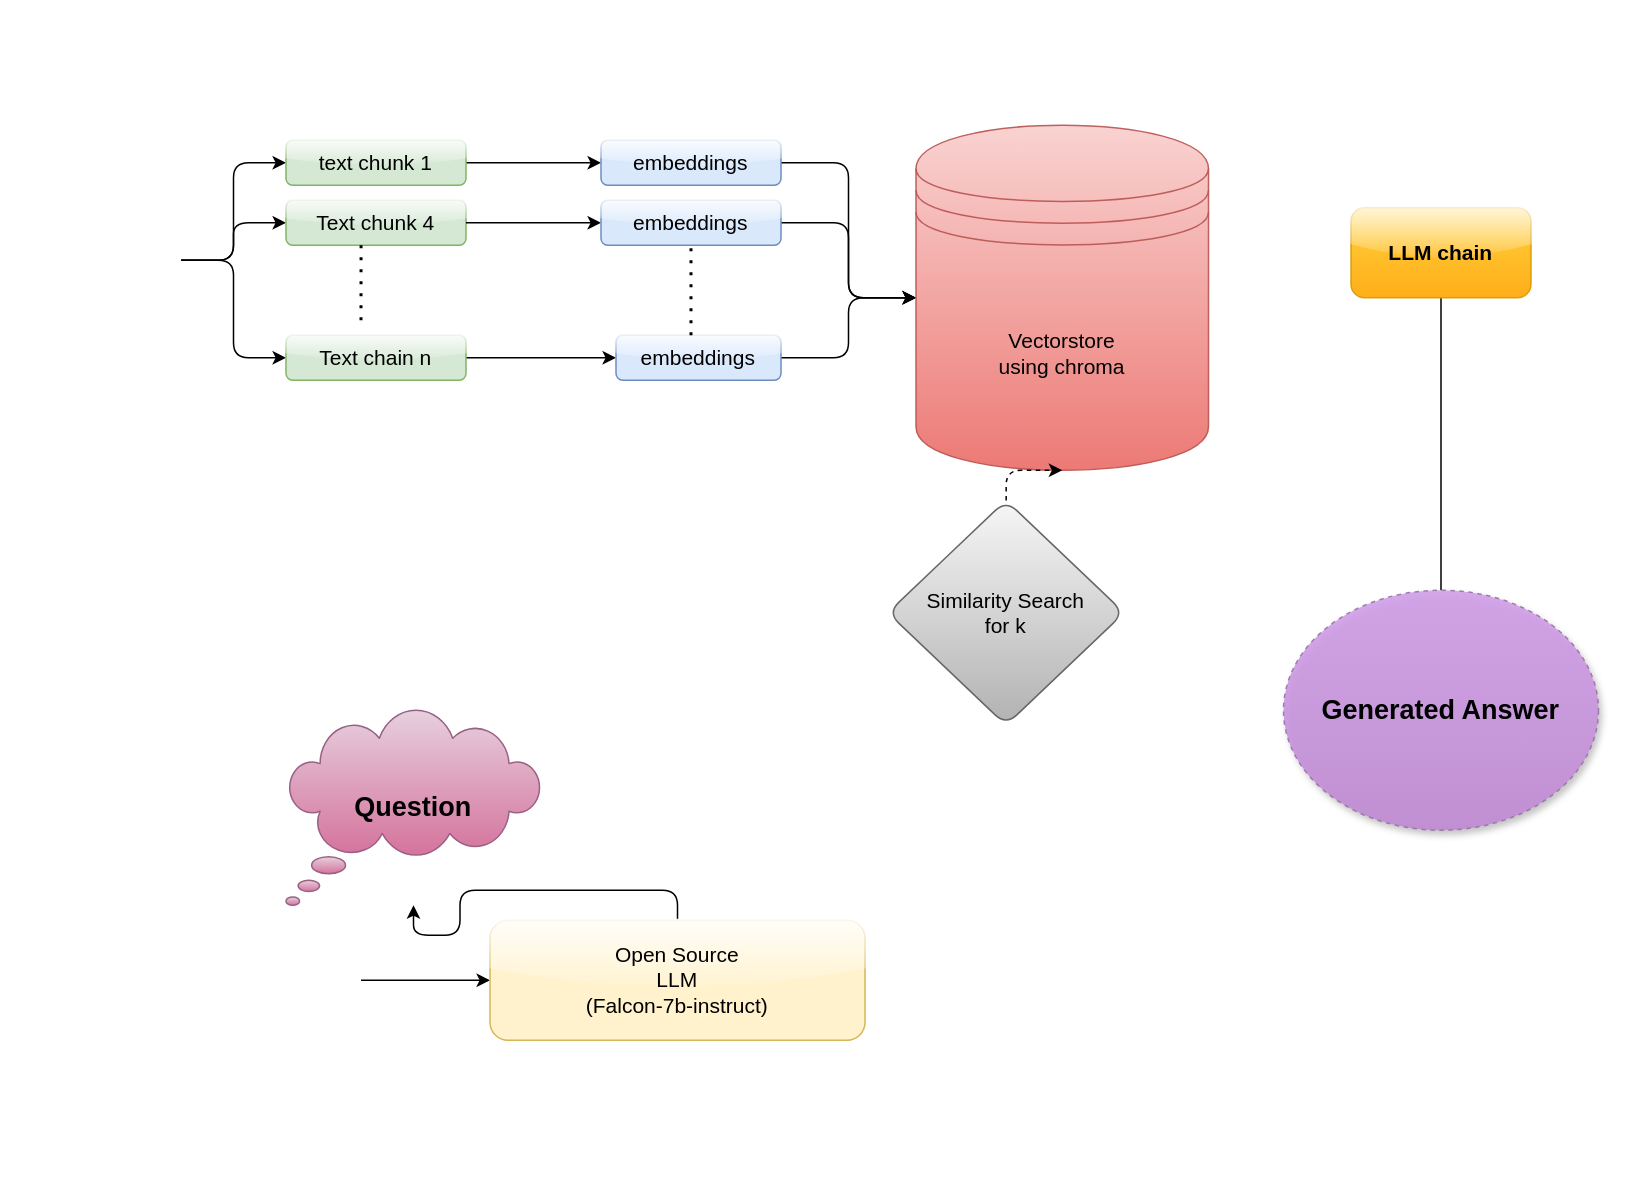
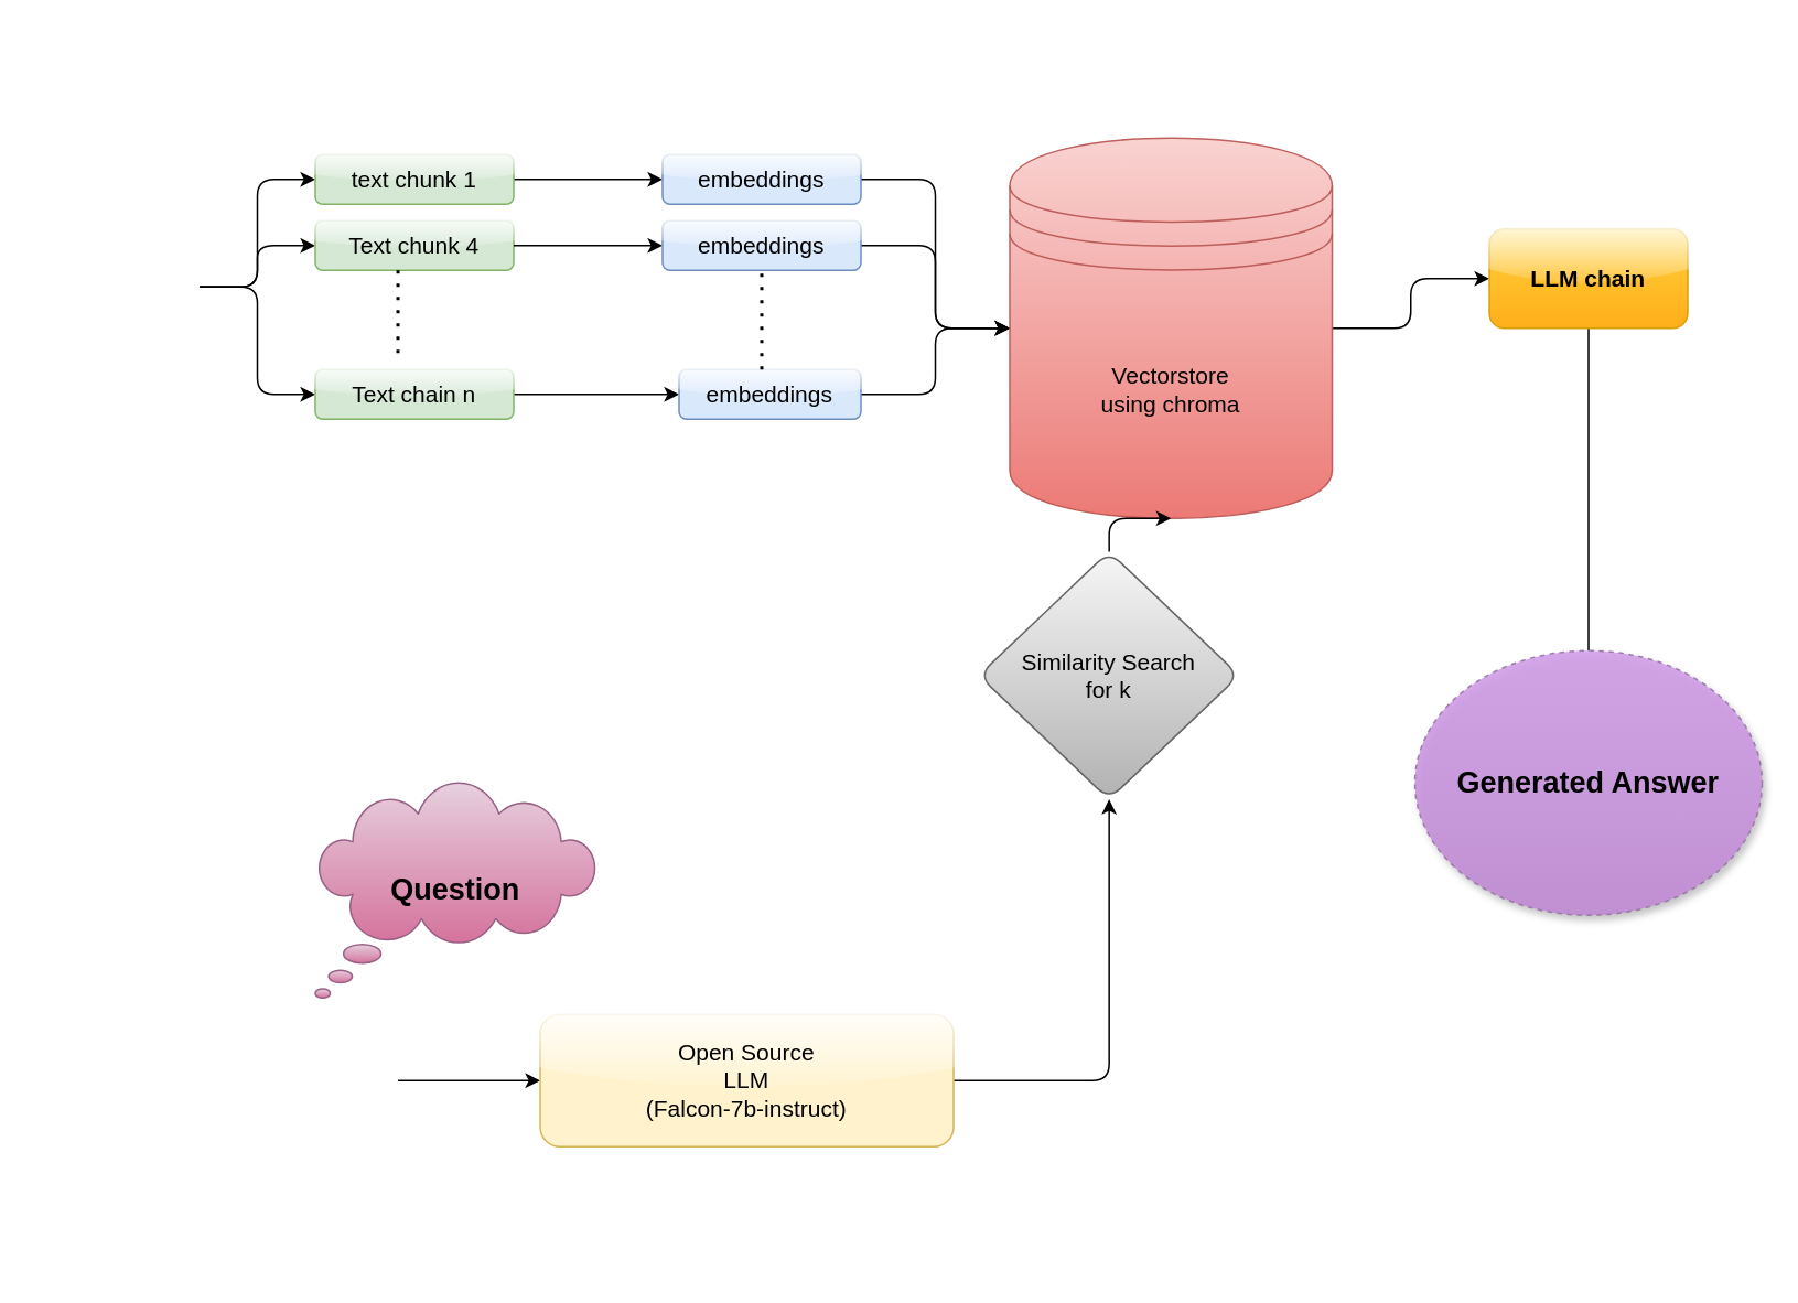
+ <mxCell id="22" value="" style="edgeStyle=orthogonalEdgeStyle;rounded=1;orthogonalLoop=1;jettySize=auto;html=1;fontStyle=0;fontSize=14;" edge="1" parent="1" source="23" target="34"><mxGeometry relative="1" as="geometry" /></mxCell>
- <mxCell id="31" value="" style="edgeStyle=orthogonalEdgeStyle;rounded=1;orthogonalLoop=1;jettySize=auto;html=1;fontStyle=0;fontSize=14;dashed=1;" edge="1" parent="1" source="32" target="23"><mxGeometry relative="1" as="geometry" /></mxCell>
+ <mxCell id="31" value="" style="edgeStyle=orthogonalEdgeStyle;rounded=1;orthogonalLoop=1;jettySize=auto;html=1;fontStyle=0;fontSize=14;" edge="1" parent="1" source="32" target="23"><mxGeometry relative="1" as="geometry" /></mxCell>
- <mxCell id="28" value="" style="edgeStyle=orthogonalEdgeStyle;rounded=1;orthogonalLoop=1;jettySize=auto;html=1;fontStyle=0;fontSize=14;" edge="1" parent="1" source="29" target="27"><mxGeometry relative="1" as="geometry" /></mxCell>
+ <mxCell id="28" value="" style="edgeStyle=orthogonalEdgeStyle;rounded=1;orthogonalLoop=1;jettySize=auto;html=1;fontStyle=0;fontSize=14;" edge="1" parent="1" source="29" target="32"><mxGeometry relative="1" as="geometry" /></mxCell>
